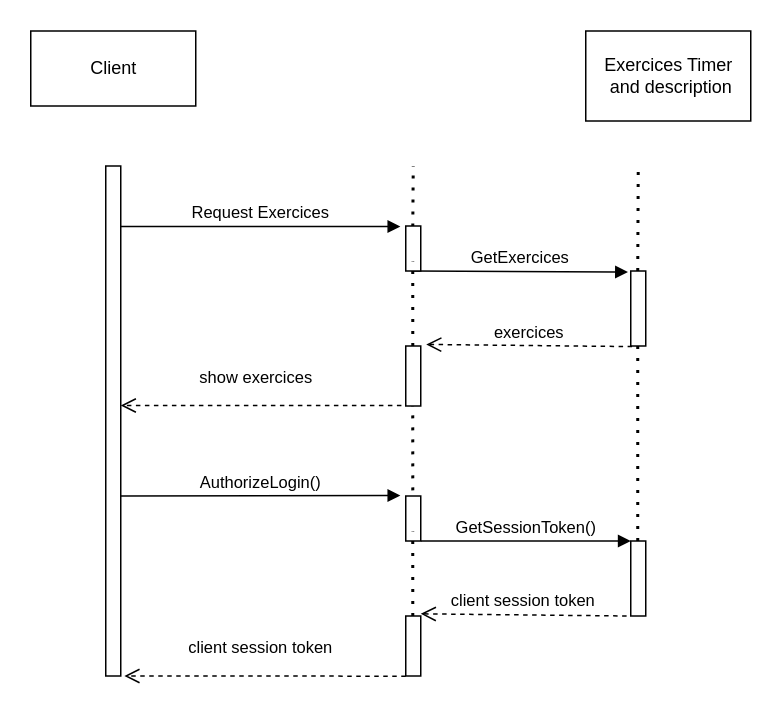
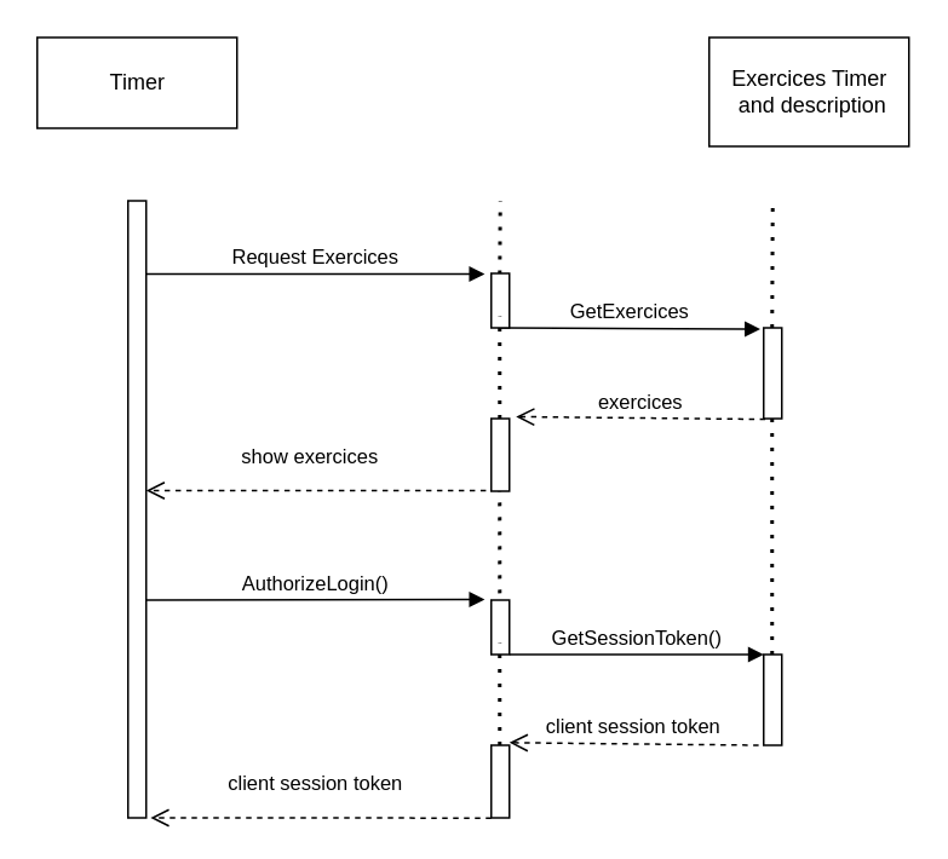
- <mxCell id="5" value="Client" style="html=1;" parent="1" vertex="1"><mxGeometry x="20" y="20" width="110" height="50" as="geometry" /></mxCell>
+ <mxCell id="5" value="Timer" style="html=1;" parent="1" vertex="1"><mxGeometry x="20" y="20" width="110" height="50" as="geometry" /></mxCell>
